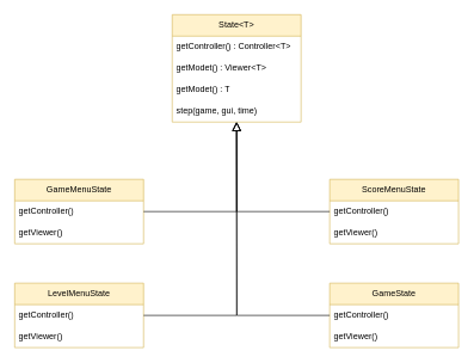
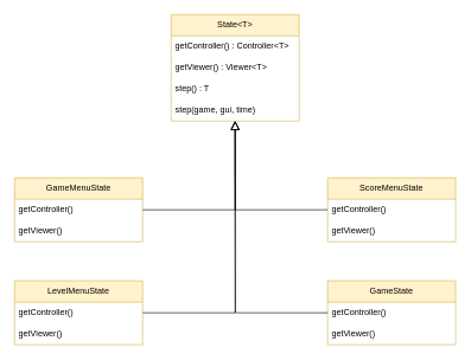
- <mxCell id="4" value="getModet() : Viewer&amp;lt;T&amp;gt;" style="text;align=left;verticalAlign=middle;spacingLeft=4;spacingRight=4;overflow=hidden;points=[[0,0.5],[1,0.5]];portConstraint=eastwest;rotatable=0;whiteSpace=wrap;html=1;" parent="2" vertex="1"><mxGeometry y="60" width="180" height="30" as="geometry" /></mxCell>
+ <mxCell id="4" value="getViewer() : Viewer&amp;lt;T&amp;gt;" style="text;align=left;verticalAlign=middle;spacingLeft=4;spacingRight=4;overflow=hidden;points=[[0,0.5],[1,0.5]];portConstraint=eastwest;rotatable=0;whiteSpace=wrap;html=1;" parent="2" vertex="1"><mxGeometry y="60" width="180" height="30" as="geometry" /></mxCell>
- <mxCell id="5" value="getModet() : T" style="text;strokeColor=none;fillColor=none;align=left;verticalAlign=middle;spacingLeft=4;spacingRight=4;overflow=hidden;points=[[0,0.5],[1,0.5]];portConstraint=eastwest;rotatable=0;whiteSpace=wrap;html=1;" parent="2" vertex="1"><mxGeometry y="90" width="180" height="30" as="geometry" /></mxCell>
+ <mxCell id="5" value="step() : T" style="text;strokeColor=none;fillColor=none;align=left;verticalAlign=middle;spacingLeft=4;spacingRight=4;overflow=hidden;points=[[0,0.5],[1,0.5]];portConstraint=eastwest;rotatable=0;whiteSpace=wrap;html=1;" parent="2" vertex="1"><mxGeometry y="90" width="180" height="30" as="geometry" /></mxCell>
